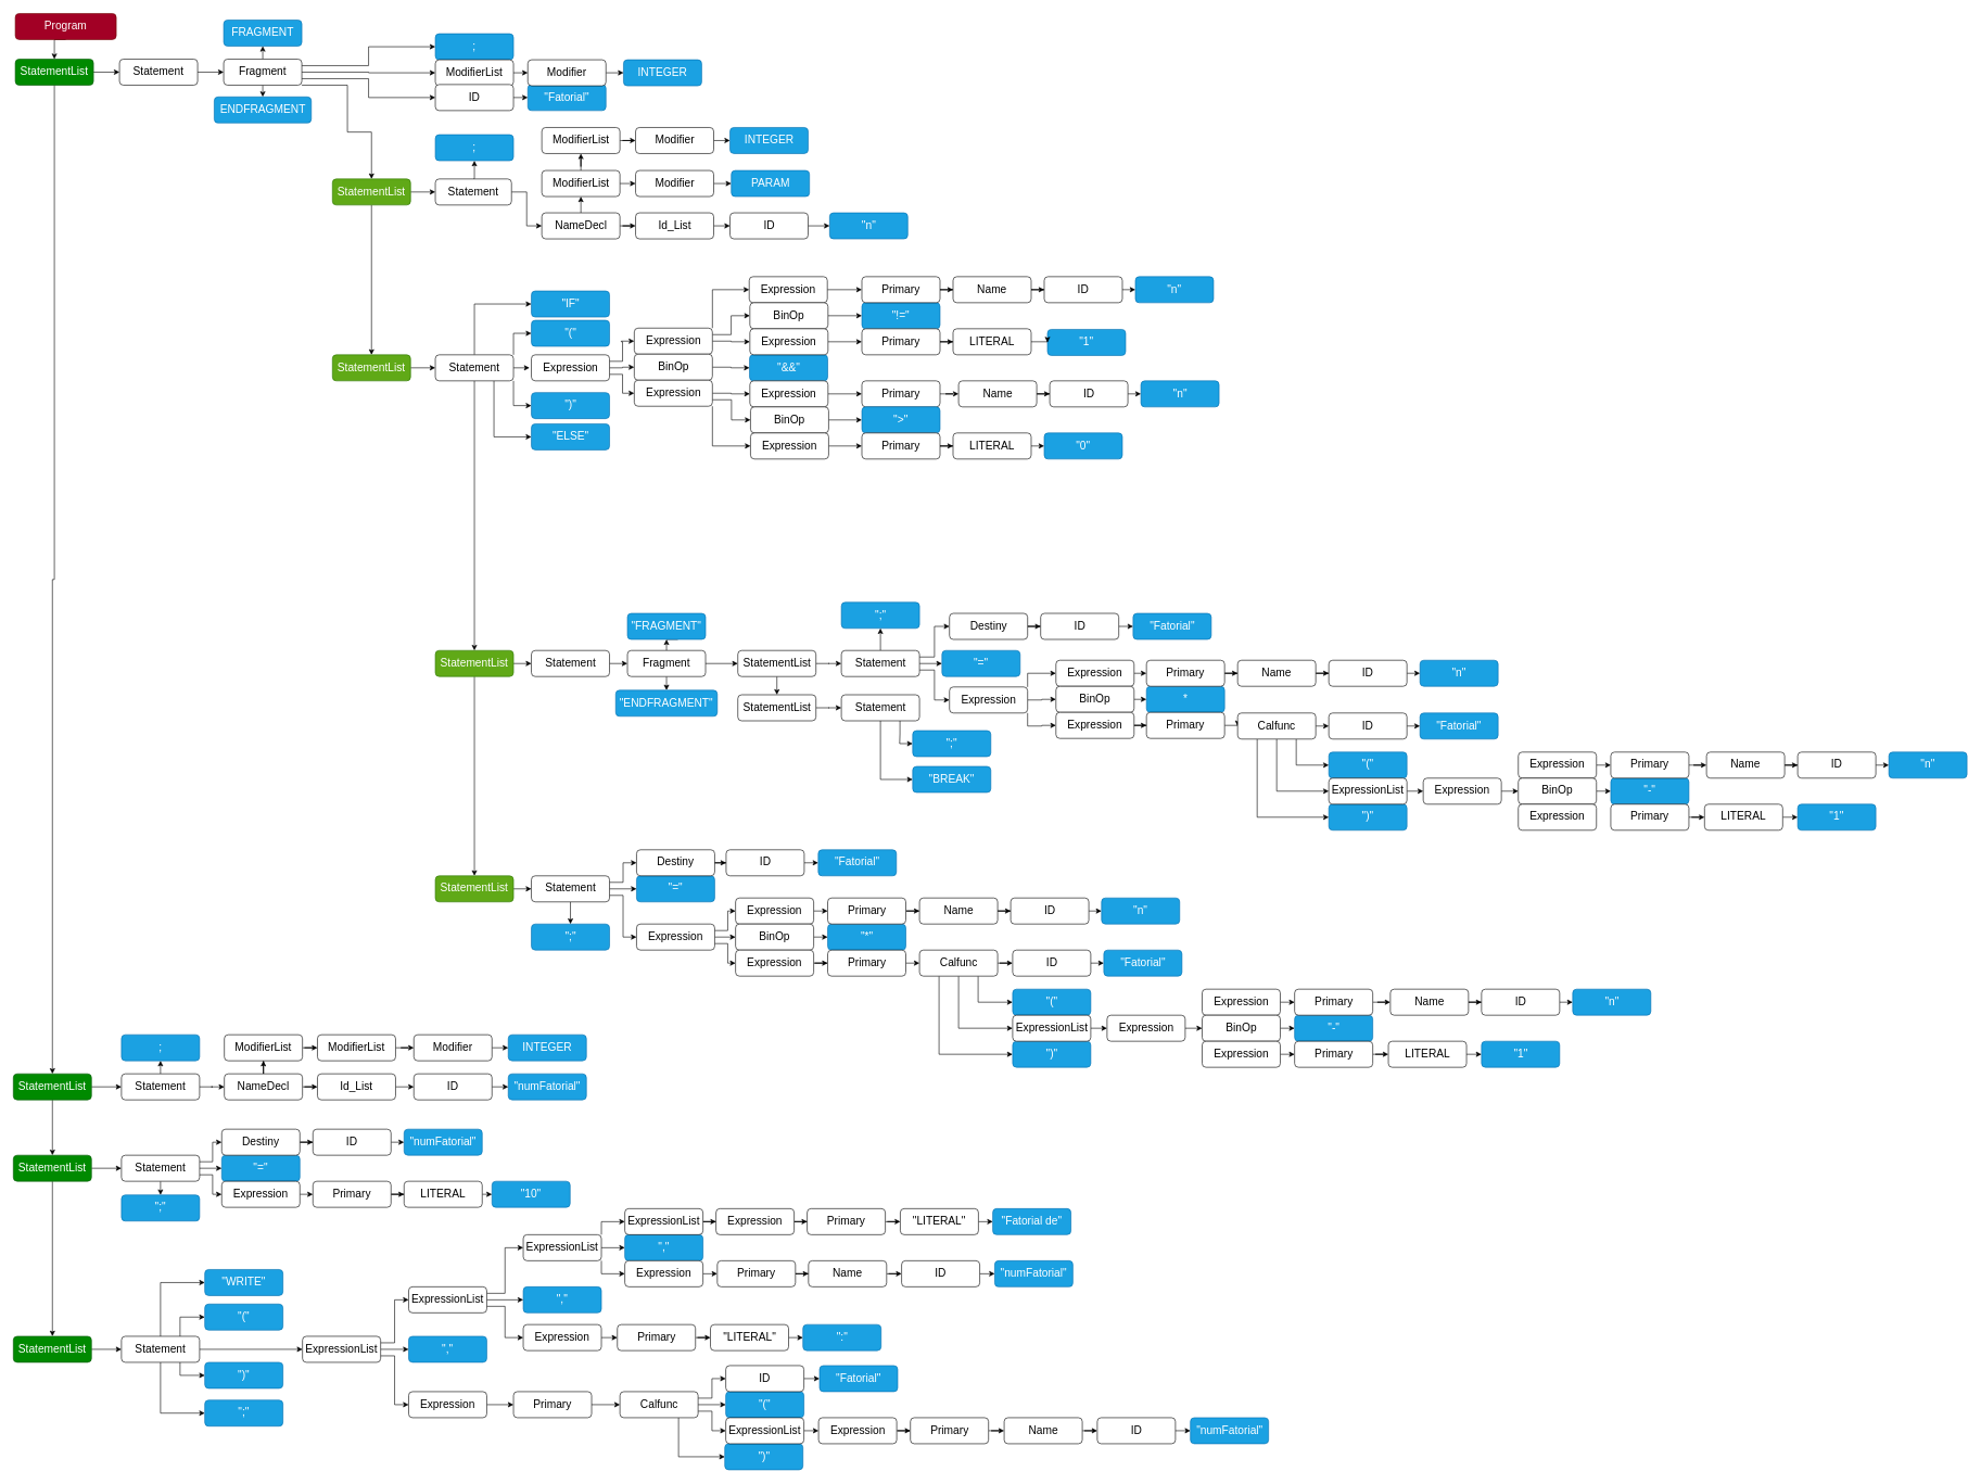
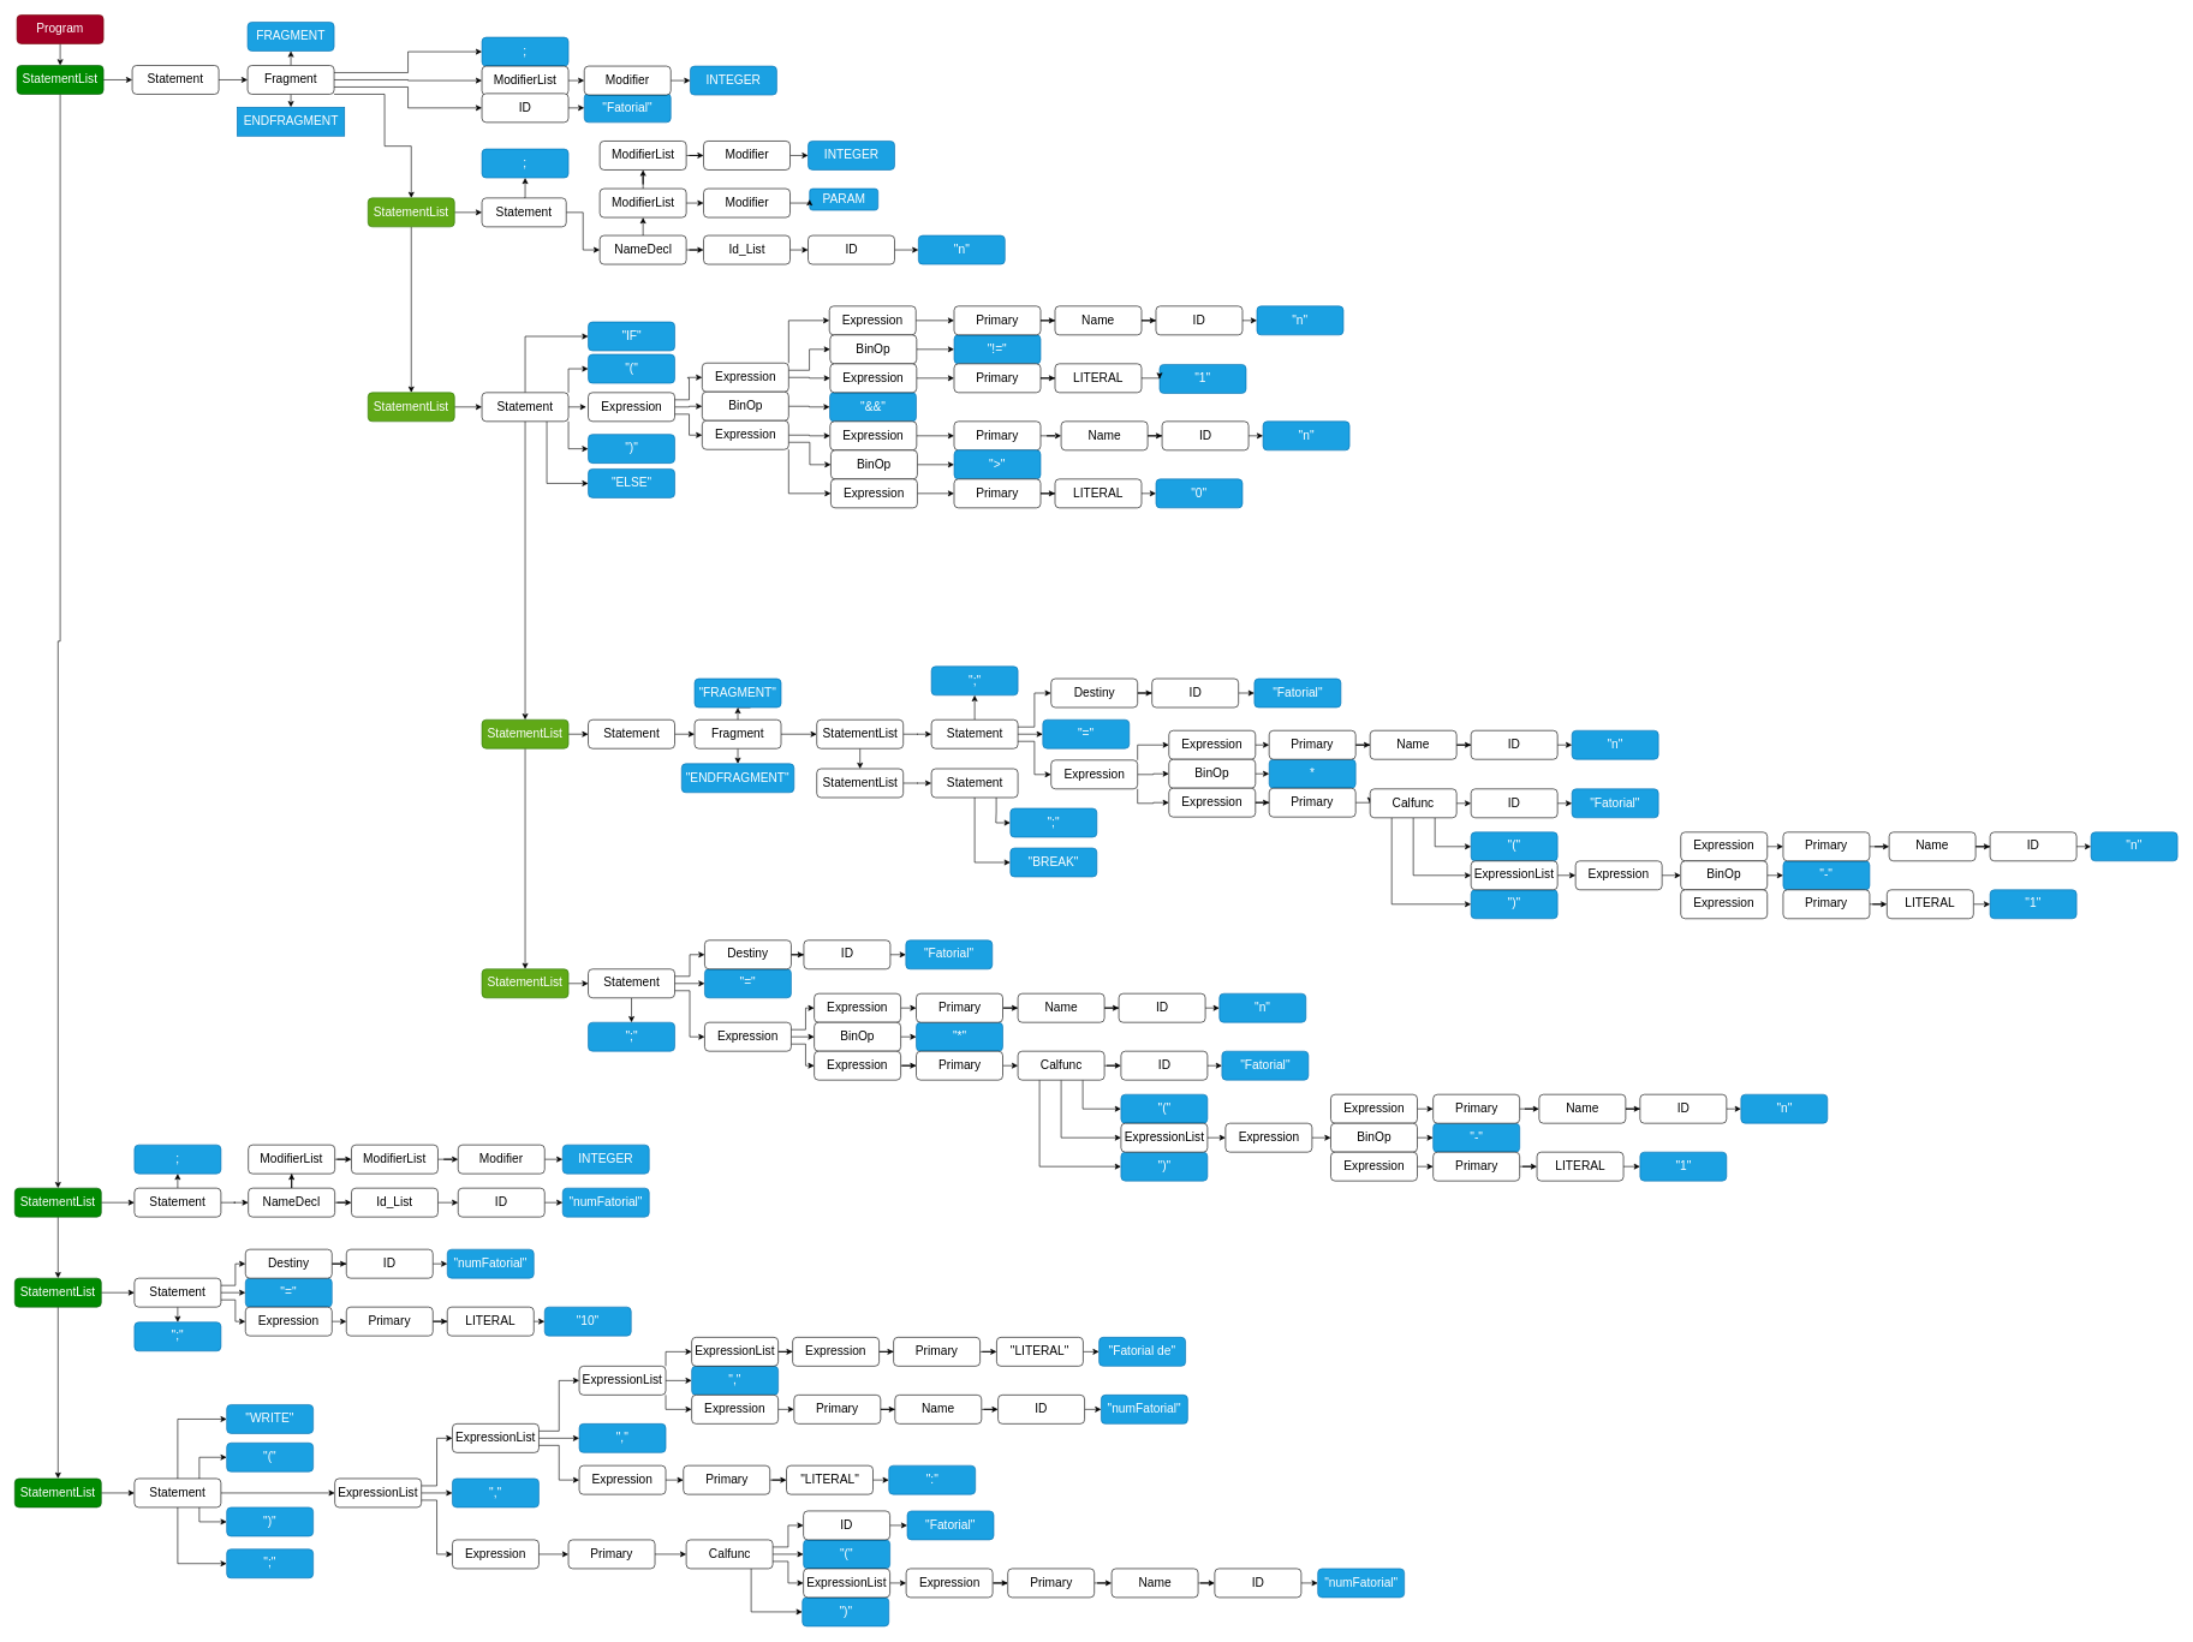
- <mxCell id="3" value="Program" style="rounded=1;whiteSpace=wrap;html=1;fontSize=17;glass=0;strokeWidth=1;shadow=0;fillColor=#a20025;fontColor=#ffffff;strokeColor=#6F0000;" vertex="1" parent="1"><mxGeometry x="23" y="20" width="155" height="40" as="geometry" /></mxCell>
+ <mxCell id="3" value="Program" style="rounded=1;whiteSpace=wrap;html=1;fontSize=17;glass=0;strokeWidth=1;shadow=0;fillColor=#a20025;fontColor=#ffffff;strokeColor=#6F0000;" vertex="1" parent="1"><mxGeometry x="23" y="20" width="120" height="40" as="geometry" /></mxCell>
- <mxCell id="192" value="ENDFRAGMENT" style="rounded=1;whiteSpace=wrap;html=1;fontSize=17;glass=0;strokeWidth=1;shadow=0;fillColor=#1ba1e2;fontColor=#ffffff;strokeColor=#006EAF;" vertex="1" parent="1"><mxGeometry x="328.5" y="148" width="149" height="40" as="geometry" /></mxCell>
+ <mxCell id="192" value="ENDFRAGMENT" style="whiteSpace=wrap;html=1;fontSize=17;glass=0;strokeWidth=1;shadow=0;fillColor=#1ba1e2;fontColor=#ffffff;strokeColor=#006EAF;rounded=0;" vertex="1" parent="1"><mxGeometry x="328.5" y="148" width="149" height="40" as="geometry" /></mxCell>
- <mxCell id="12" value="PARAM" style="rounded=1;whiteSpace=wrap;html=1;fontSize=17;glass=0;strokeWidth=1;shadow=0;fillColor=#1ba1e2;fontColor=#ffffff;strokeColor=#006EAF;" vertex="1" parent="1"><mxGeometry x="1122.5" y="261" width="120" height="40" as="geometry" /></mxCell>
+ <mxCell id="12" value="PARAM" style="rounded=1;whiteSpace=wrap;html=1;fontSize=17;glass=0;strokeWidth=1;shadow=0;fillColor=#1ba1e2;fontColor=#ffffff;strokeColor=#006EAF;" vertex="1" parent="1"><mxGeometry x="1122.5" y="261" width="95" height="30" as="geometry" /></mxCell>
